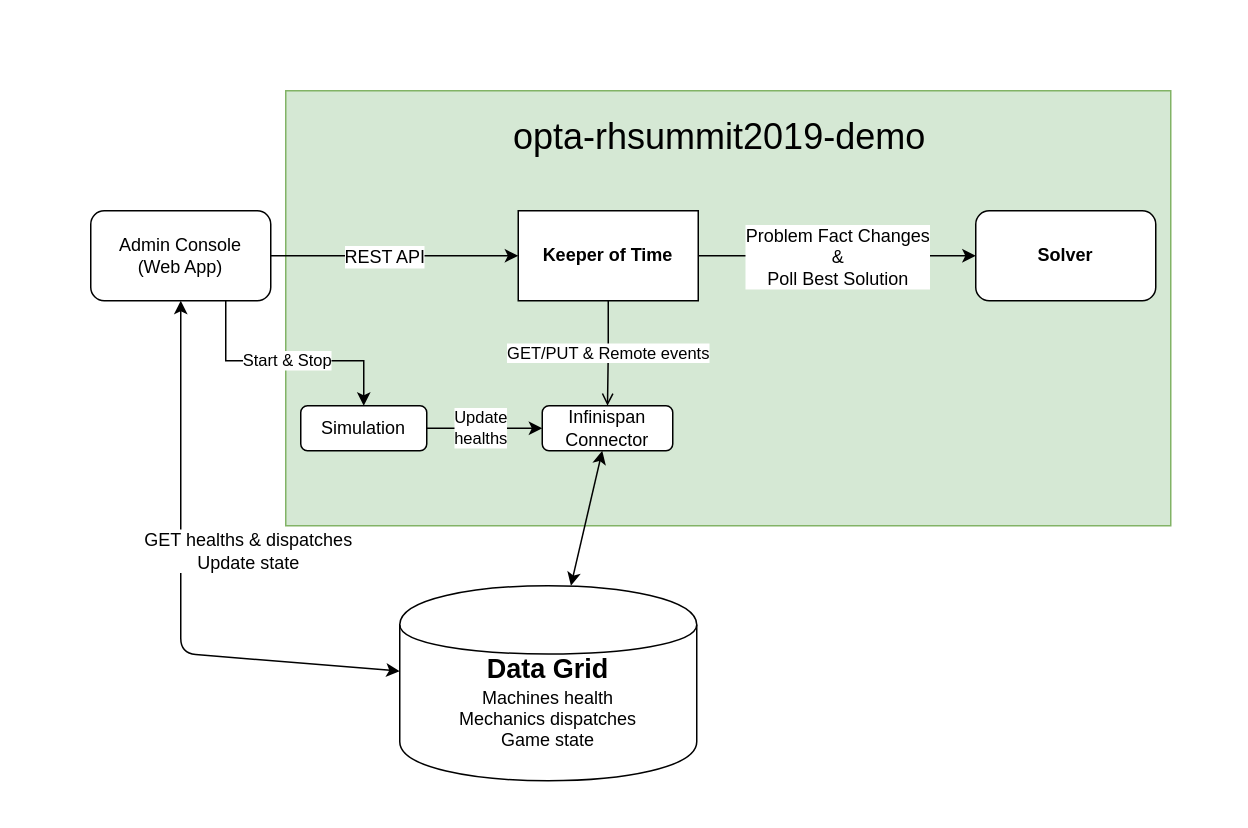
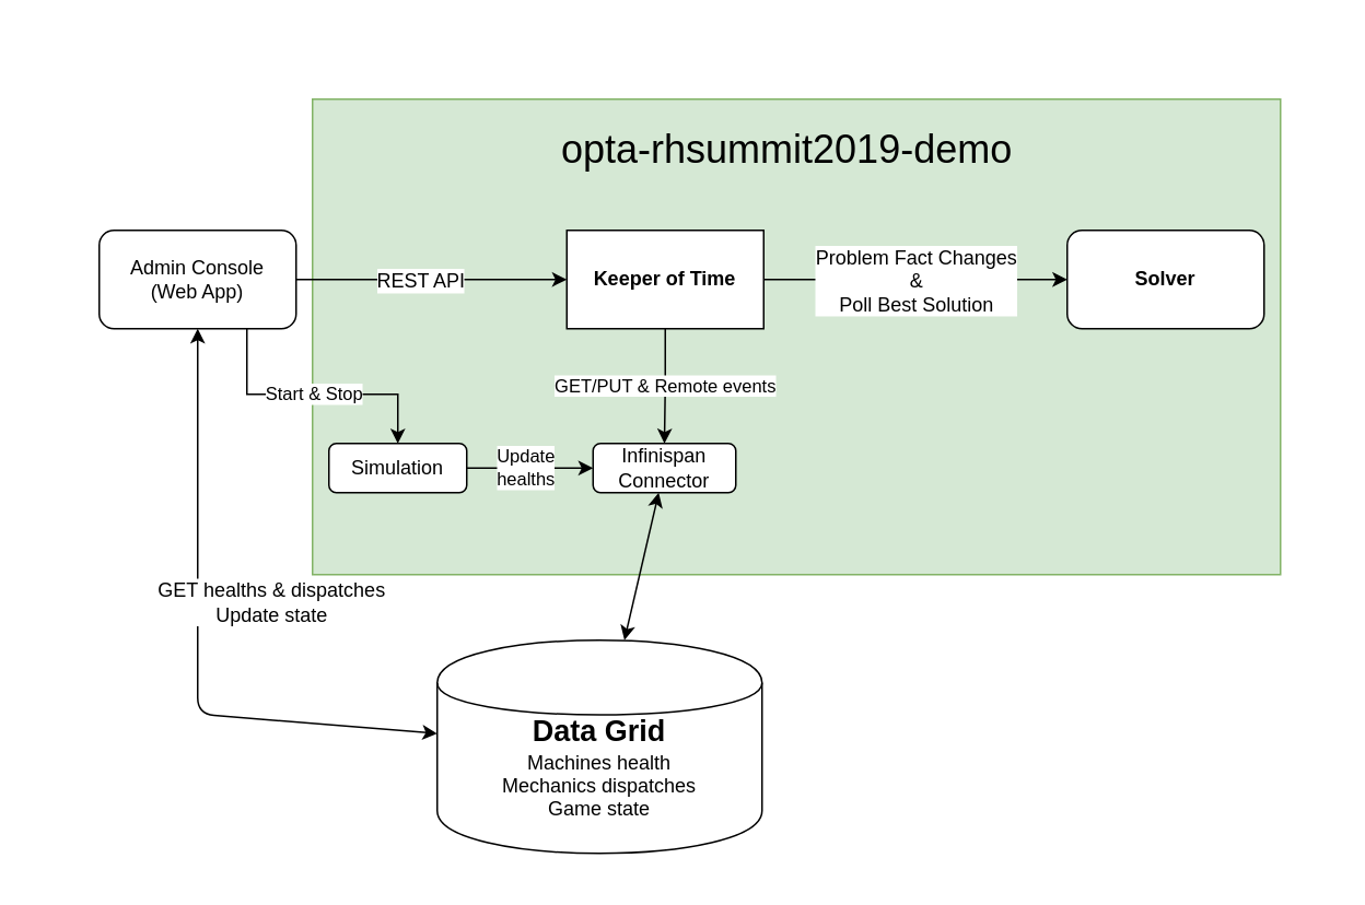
- <mxCell id="5" value="&lt;div&gt;GET/PUT &amp;amp; Remote events&lt;/div&gt;" style="edgeStyle=orthogonalEdgeStyle;rounded=0;orthogonalLoop=1;jettySize=auto;html=1;endArrow=open;" edge="1" parent="1" source="6" target="13"><mxGeometry relative="1" as="geometry" /></mxCell>
+ <mxCell id="5" value="&lt;div&gt;GET/PUT &amp;amp; Remote events&lt;/div&gt;" style="edgeStyle=orthogonalEdgeStyle;rounded=0;orthogonalLoop=1;jettySize=auto;html=1;" edge="1" parent="1" source="6" target="13"><mxGeometry relative="1" as="geometry" /></mxCell>
